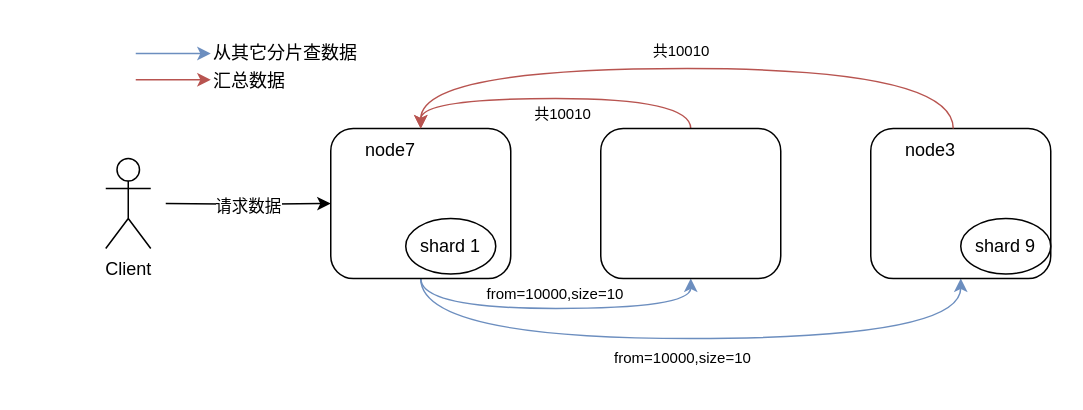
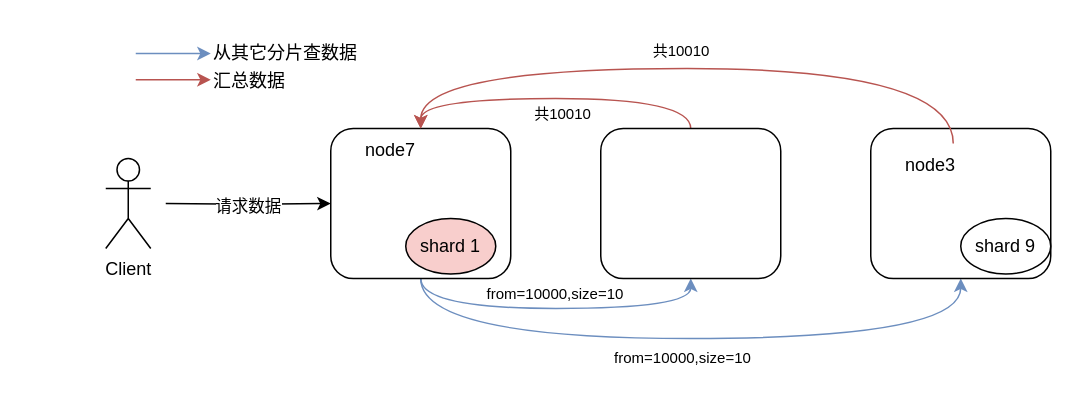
- <mxCell id="10" value="node3" style="text;html=1;strokeColor=none;fillColor=none;align=center;verticalAlign=middle;whiteSpace=wrap;rounded=0;" vertex="1" parent="1"><mxGeometry x="590" y="85" width="60" height="30" as="geometry" /></mxCell>
+ <mxCell id="10" value="node3" style="text;html=1;strokeColor=none;fillColor=none;align=center;verticalAlign=middle;whiteSpace=wrap;rounded=0;" vertex="1" parent="1"><mxGeometry x="590" y="95" width="60" height="30" as="geometry" /></mxCell>
- <mxCell id="24" value="shard 1" style="ellipse;whiteSpace=wrap;html=1;" vertex="1" parent="1"><mxGeometry x="270" y="145" width="60" height="37" as="geometry" /></mxCell>
+ <mxCell id="24" value="shard 1" style="ellipse;whiteSpace=wrap;html=1;fillColor=#f8cecc;" vertex="1" parent="1"><mxGeometry x="270" y="145" width="60" height="37" as="geometry" /></mxCell>
